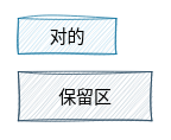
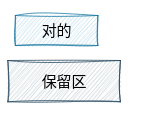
- <mxCell id="3" value="保留区" style="verticalLabelPosition=middle;verticalAlign=middle;html=1;shape=mxgraph.basic.patternFillRect;fillStyle=diag;step=5;fillStrokeWidth=0.2;fillStrokeColor=#dddddd;sketch=1;hachureGap=4;jiggle=2;curveFitting=1;fontFamily=手札体-简;fontSize=20;labelPosition=center;align=center;fillColor=#bac8d3;strokeColor=#23445d;" vertex="1" parent="1"><mxGeometry x="20" y="80" width="150" height="55" as="geometry" /></mxCell>
+ <mxCell id="3" value="保留区" style="verticalLabelPosition=middle;verticalAlign=middle;html=1;shape=mxgraph.basic.patternFillRect;fillStyle=diag;step=5;fillStrokeWidth=0.2;fillStrokeColor=#dddddd;sketch=1;hachureGap=4;jiggle=2;curveFitting=1;fontFamily=手札体-简;fontSize=20;labelPosition=center;align=center;fillColor=#bac8d3;strokeColor=#23445d;" vertex="1" parent="1"><mxGeometry x="10" y="80" width="150" height="55" as="geometry" /></mxCell>
